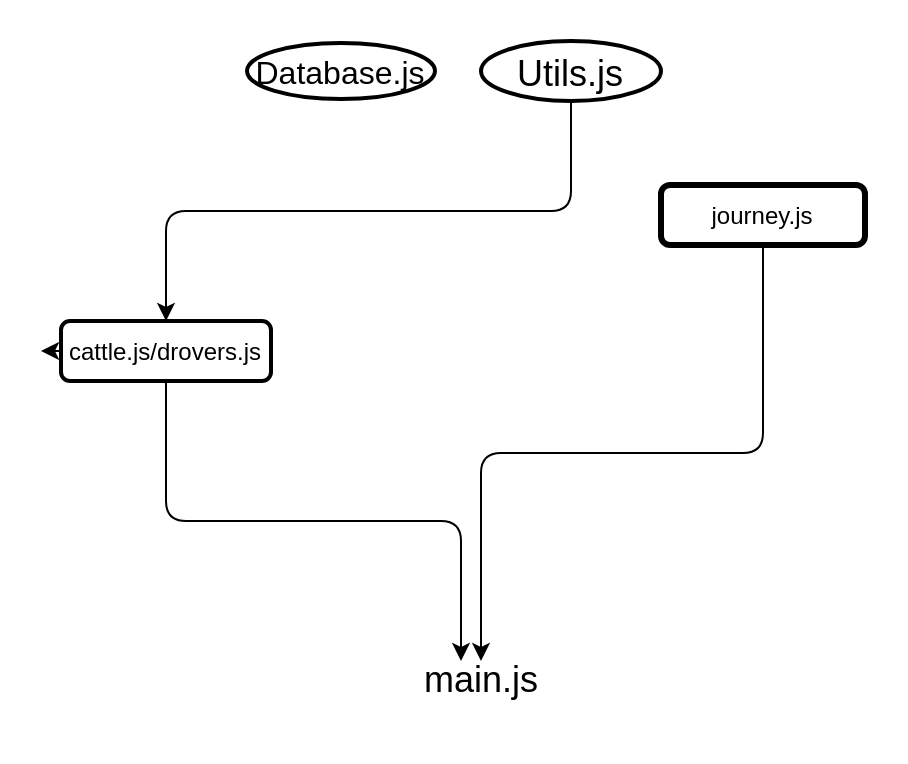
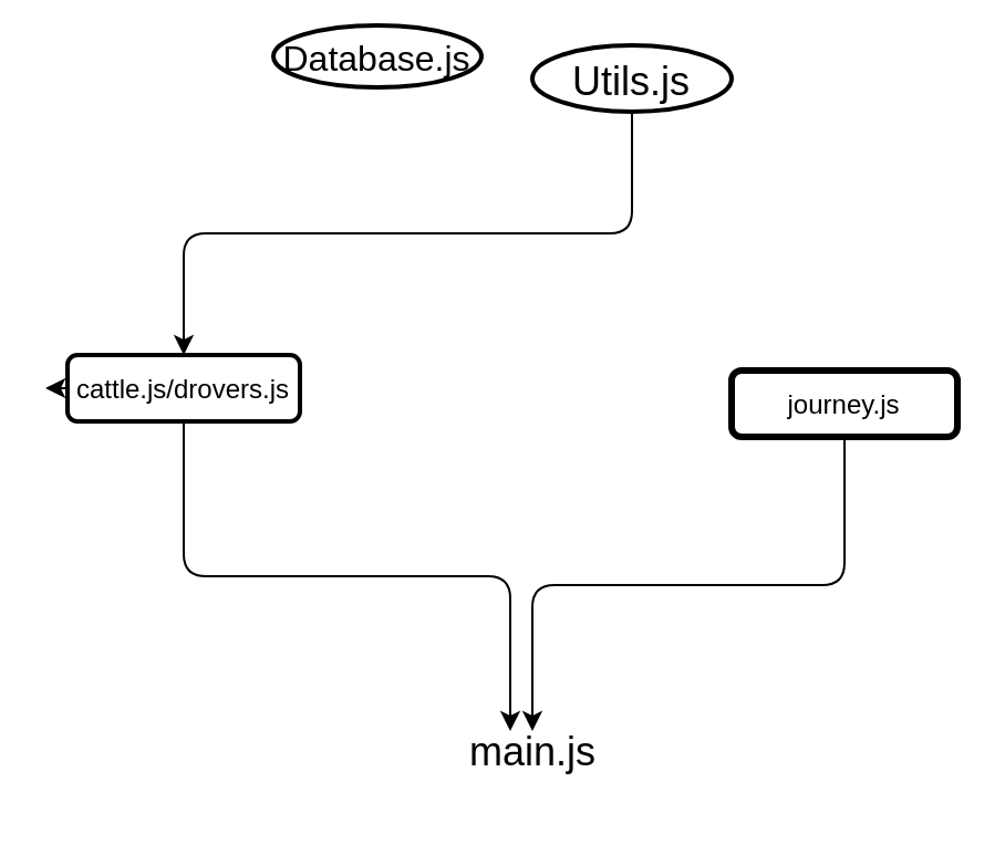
- <mxCell id="2" value="Database.js" style="ellipse;fontSize=16;strokeWidth=2;perimeterSpacing=0;" vertex="1" parent="1"><mxGeometry x="123" y="21" width="94" height="28" as="geometry" /></mxCell>
+ <mxCell id="2" value="Database.js" style="ellipse;fontSize=16;strokeWidth=2;perimeterSpacing=0;" vertex="1" parent="1"><mxGeometry x="123" y="11" width="94" height="28" as="geometry" /></mxCell>
- <mxCell id="7" value="journey.js" style="rounded=1;strokeWidth=3;" vertex="1" parent="1"><mxGeometry x="330" y="92" width="102" height="30" as="geometry" /></mxCell>
+ <mxCell id="7" value="journey.js" style="rounded=1;strokeWidth=3;" vertex="1" parent="1"><mxGeometry x="330" y="167" width="102" height="30" as="geometry" /></mxCell>
